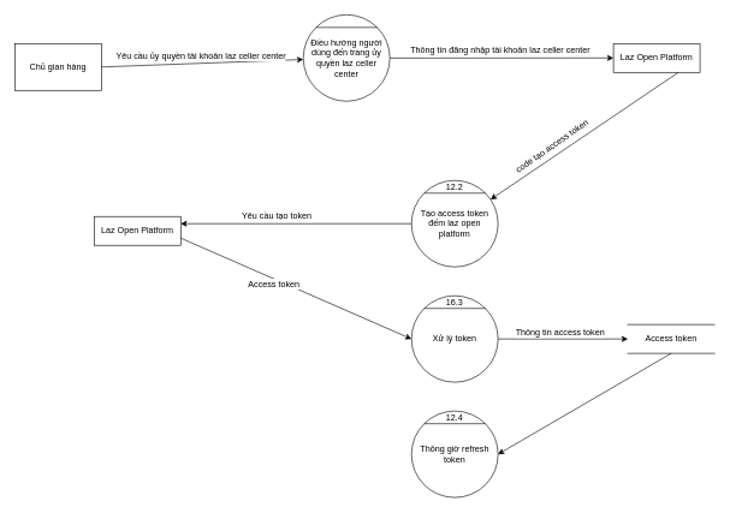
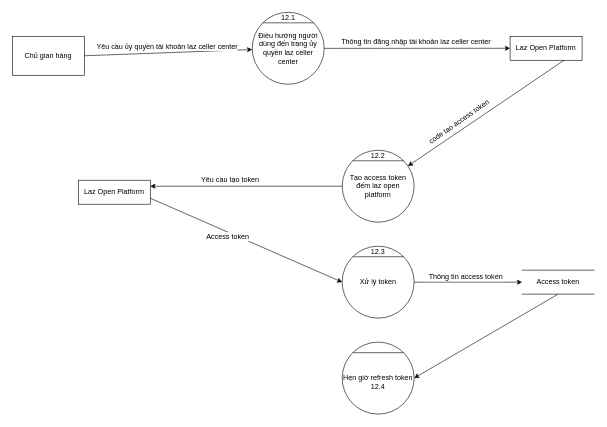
+ <mxCell id="6" value="12.1" style="text;html=1;strokeColor=none;fillColor=none;align=center;verticalAlign=middle;whiteSpace=wrap;rounded=0;" vertex="1" parent="3"><mxGeometry x="40" width="40" height="20" as="geometry" /></mxCell>
- <mxCell id="14" value="16.3" style="text;html=1;strokeColor=none;fillColor=none;align=center;verticalAlign=middle;whiteSpace=wrap;rounded=0;" vertex="1" parent="11"><mxGeometry x="40" width="40" height="20" as="geometry" /></mxCell>
+ <mxCell id="14" value="12.3" style="text;html=1;strokeColor=none;fillColor=none;align=center;verticalAlign=middle;whiteSpace=wrap;rounded=0;" vertex="1" parent="11"><mxGeometry x="40" width="40" height="20" as="geometry" /></mxCell>
- <mxCell id="33" value="12.4" style="text;html=1;strokeColor=none;fillColor=none;align=center;verticalAlign=middle;whiteSpace=wrap;rounded=0;" vertex="1" parent="30"><mxGeometry x="40" width="40" height="20" as="geometry" /></mxCell>
+ <mxCell id="33" value="12.4" style="text;html=1;strokeColor=none;fillColor=none;align=center;verticalAlign=middle;whiteSpace=wrap;rounded=0;" vertex="1" parent="30"><mxGeometry x="40" y="65" width="40" height="20" as="geometry" /></mxCell>
- <mxCell id="31" value="Thông giờ refresh token" style="ellipse;whiteSpace=wrap;html=1;aspect=fixed;" vertex="1" parent="30"><mxGeometry width="120" height="120" as="geometry" /></mxCell>
+ <mxCell id="31" value="Hẹn giờ refresh token" style="ellipse;whiteSpace=wrap;html=1;aspect=fixed;" vertex="1" parent="30"><mxGeometry width="120" height="120" as="geometry" /></mxCell>
